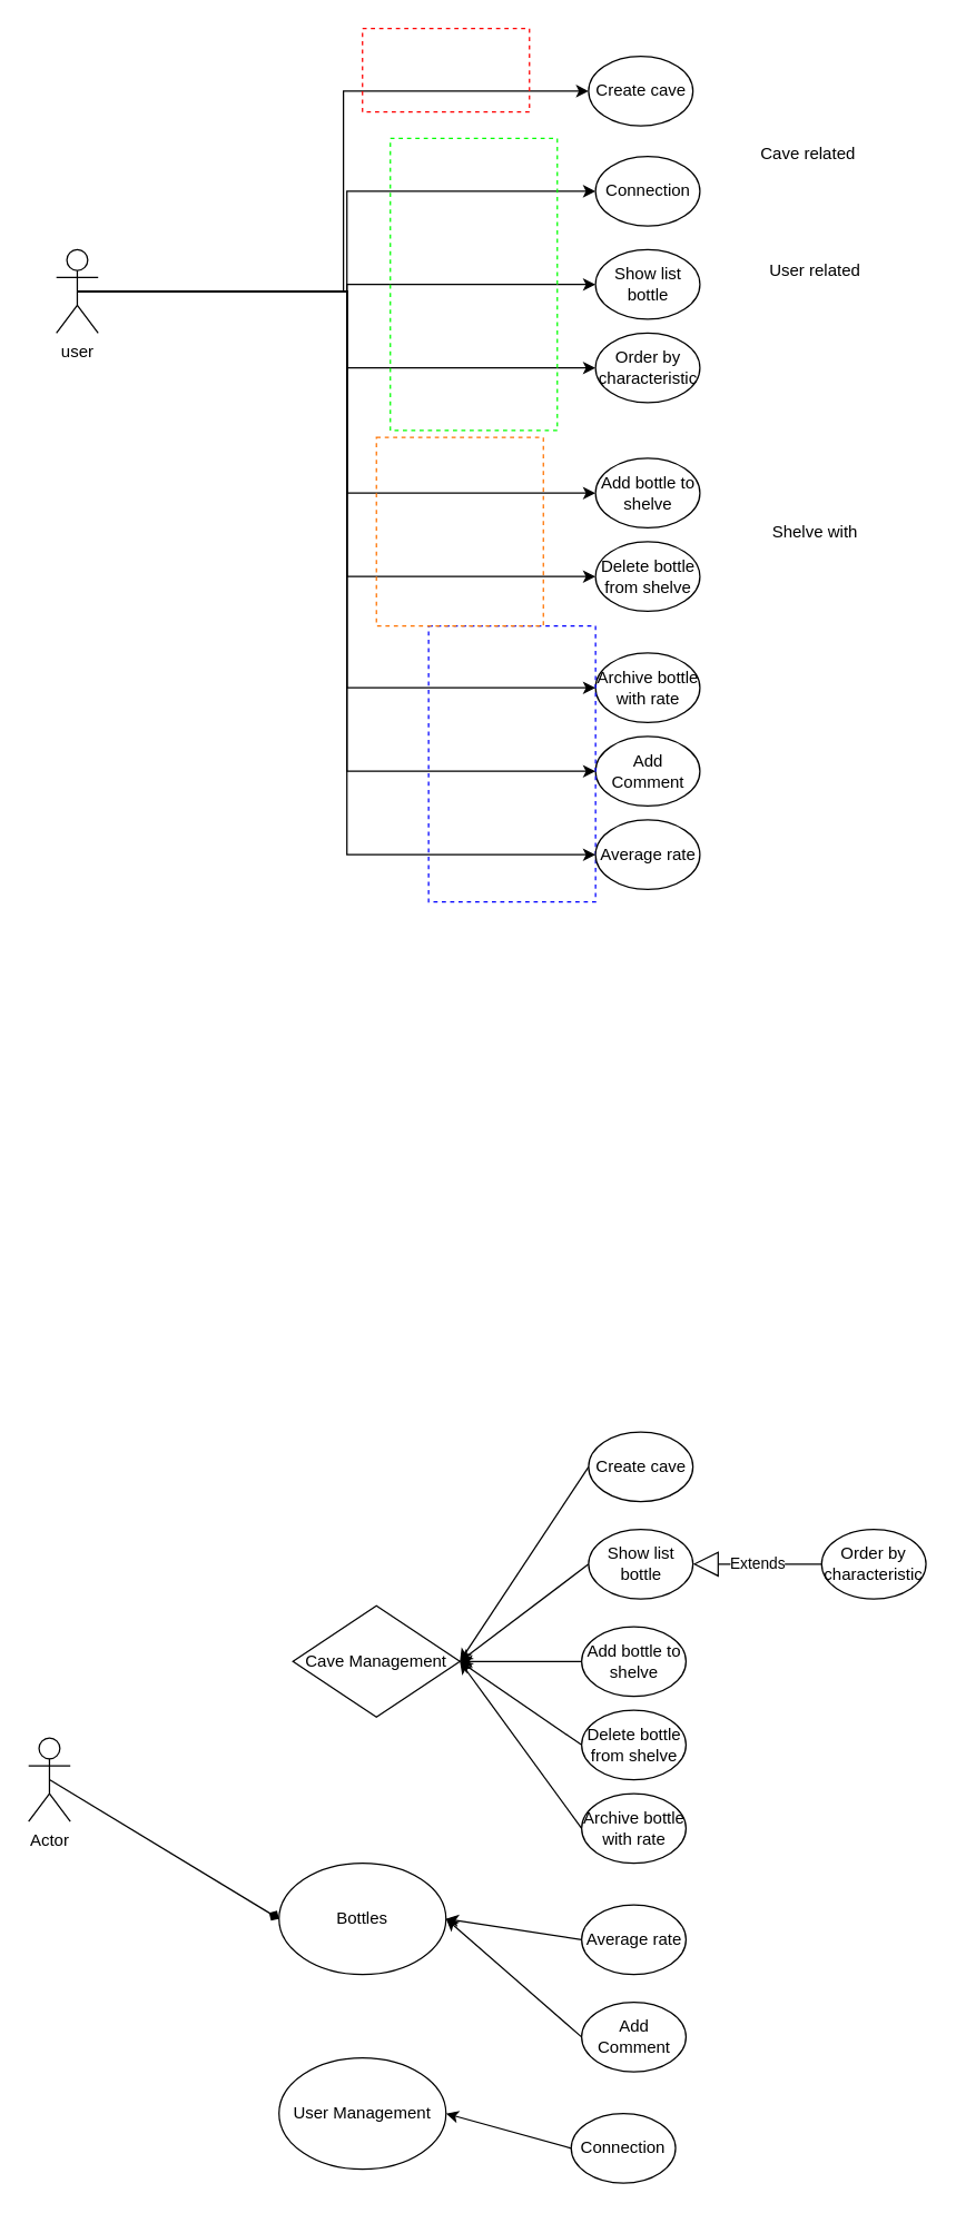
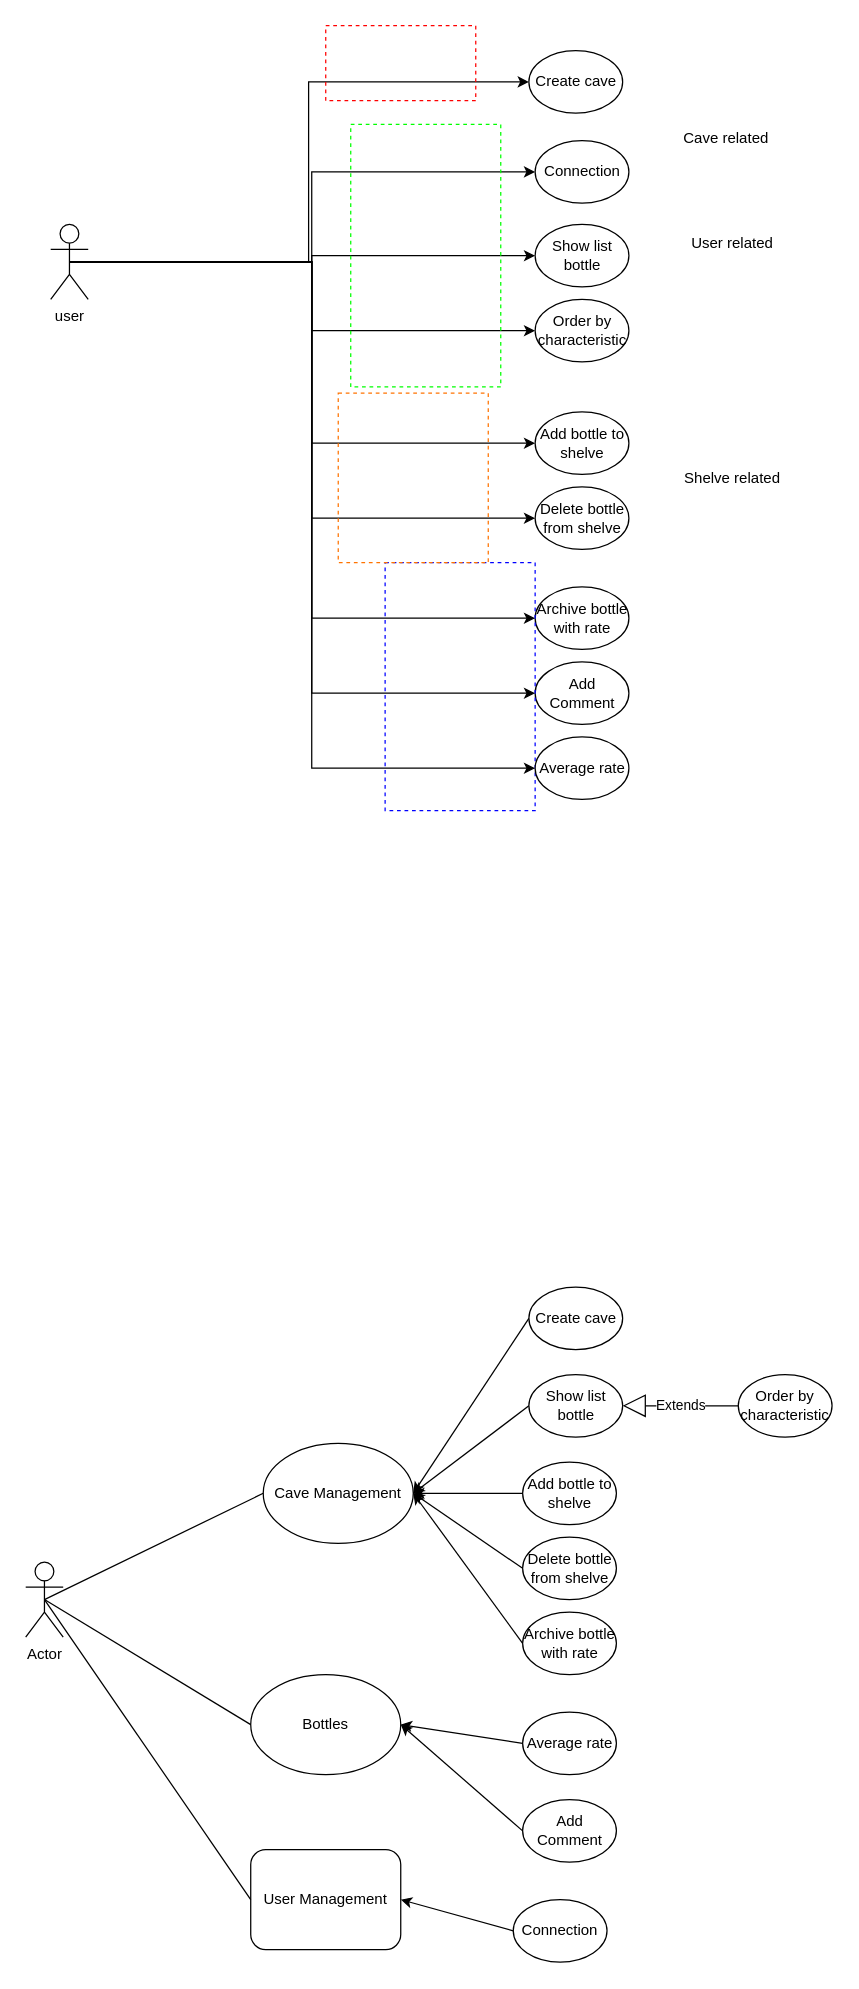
- <mxCell id="25" value="Shelve with" style="text;html=1;align=center;verticalAlign=middle;resizable=0;points=[];autosize=1;strokeColor=none;fillColor=none;" vertex="1" parent="1"><mxGeometry x="535" y="366.75" width="100" height="30" as="geometry" /></mxCell>
+ <mxCell id="25" value="Shelve related" style="text;html=1;align=center;verticalAlign=middle;resizable=0;points=[];autosize=1;strokeColor=none;fillColor=none;" vertex="1" parent="1"><mxGeometry x="535" y="366.75" width="100" height="30" as="geometry" /></mxCell>
- <mxCell id="28" value="Cave Management" style="rhombus;whiteSpace=wrap;html=1;" vertex="1" parent="1"><mxGeometry x="210" y="1154" width="120" height="80" as="geometry" /></mxCell>
+ <mxCell id="28" value="Cave Management" style="ellipse;whiteSpace=wrap;html=1;" vertex="1" parent="1"><mxGeometry x="210" y="1154" width="120" height="80" as="geometry" /></mxCell>
+ <mxCell id="37" value="" style="endArrow=none;html=1;rounded=0;exitX=0.5;exitY=0.5;exitDx=0;exitDy=0;exitPerimeter=0;entryX=0;entryY=0.5;entryDx=0;entryDy=0;" edge="1" parent="1" source="36" target="28"><mxGeometry width="50" height="50" relative="1" as="geometry"><mxPoint x="210" y="1199" as="sourcePoint" /><mxPoint x="260" y="1149" as="targetPoint" /></mxGeometry></mxCell>
- <mxCell id="44" value="" style="endArrow=diamond;html=1;rounded=0;exitX=0.5;exitY=0.5;exitDx=0;exitDy=0;exitPerimeter=0;entryX=0;entryY=0.5;entryDx=0;entryDy=0;" edge="1" parent="1" source="36" target="43"><mxGeometry width="50" height="50" relative="1" as="geometry"><mxPoint x="135" y="1204" as="sourcePoint" /><mxPoint x="220" y="1204" as="targetPoint" /></mxGeometry></mxCell>
+ <mxCell id="44" value="" style="endArrow=none;html=1;rounded=0;exitX=0.5;exitY=0.5;exitDx=0;exitDy=0;exitPerimeter=0;entryX=0;entryY=0.5;entryDx=0;entryDy=0;" edge="1" parent="1" source="36" target="43"><mxGeometry width="50" height="50" relative="1" as="geometry"><mxPoint x="135" y="1204" as="sourcePoint" /><mxPoint x="220" y="1204" as="targetPoint" /></mxGeometry></mxCell>
+ <mxCell id="50" value="" style="endArrow=none;html=1;rounded=0;exitX=0.5;exitY=0.5;exitDx=0;exitDy=0;exitPerimeter=0;entryX=0;entryY=0.5;entryDx=0;entryDy=0;" edge="1" parent="1" source="36" target="49"><mxGeometry width="50" height="50" relative="1" as="geometry"><mxPoint x="45" y="1289" as="sourcePoint" /><mxPoint x="210" y="1389" as="targetPoint" /></mxGeometry></mxCell>
- <mxCell id="49" value="User Management" style="ellipse;whiteSpace=wrap;html=1;" vertex="1" parent="1"><mxGeometry x="200" y="1479" width="120" height="80" as="geometry" /></mxCell>
+ <mxCell id="49" value="User Management" style="whiteSpace=wrap;html=1;rounded=1;" vertex="1" parent="1"><mxGeometry x="200" y="1479" width="120" height="80" as="geometry" /></mxCell>
